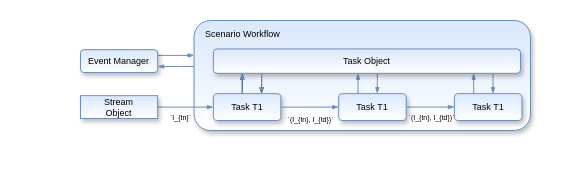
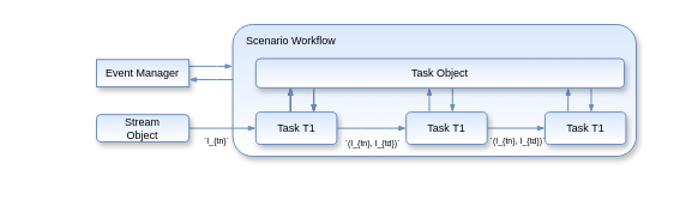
- <mxCell id="4" value="Event Manager" style="rounded=1;whiteSpace=wrap;html=1;fillColor=#dae8fc;strokeColor=#6c8ebf;gradientColor=#FFFFFF;fontSize=9;glass=0;shadow=1;" vertex="1" parent="2"><mxGeometry x="60" y="29.22" width="77.14" height="22.81" as="geometry" /></mxCell>
+ <mxCell id="4" value="Event Manager" style="whiteSpace=wrap;html=1;fillColor=#dae8fc;strokeColor=#6c8ebf;gradientColor=#FFFFFF;fontSize=9;glass=0;shadow=1;rounded=0;" vertex="1" parent="2"><mxGeometry x="60" y="29.22" width="77.14" height="22.81" as="geometry" /></mxCell>
- <mxCell id="11" value="Stream &lt;br&gt;Object" style="whiteSpace=wrap;html=1;fillColor=#dae8fc;strokeColor=#6c8ebf;gradientColor=#FFFFFF;fontSize=9;glass=0;shadow=1;rounded=0;" vertex="1" parent="2"><mxGeometry x="60" y="75.16" width="77.14" height="22.81" as="geometry" /></mxCell>
+ <mxCell id="11" value="Stream &lt;br&gt;Object" style="rounded=1;whiteSpace=wrap;html=1;fillColor=#dae8fc;strokeColor=#6c8ebf;gradientColor=#FFFFFF;fontSize=9;glass=0;shadow=1;" vertex="1" parent="2"><mxGeometry x="60" y="75.16" width="77.14" height="22.81" as="geometry" /></mxCell>
